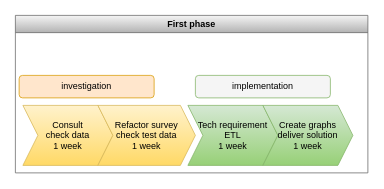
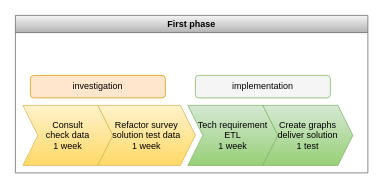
- <mxCell id="7" value="investigation" style="rounded=1;whiteSpace=wrap;html=1;fillColor=#ffe6cc;strokeColor=#d79b00;" vertex="1" parent="2"><mxGeometry x="5" y="80" width="180" height="30" as="geometry" /></mxCell>
+ <mxCell id="7" value="investigation" style="rounded=1;whiteSpace=wrap;html=1;fillColor=#ffe6cc;strokeColor=#d79b00;" vertex="1" parent="2"><mxGeometry x="20" y="80" width="180" height="30" as="geometry" /></mxCell>
- <mxCell id="4" value="Refactor survey&lt;br&gt;check test data&lt;br&gt;1 week" style="shape=step;perimeter=stepPerimeter;whiteSpace=wrap;html=1;fixedSize=1;fillColor=#fff2cc;strokeColor=#d6b656;gradientColor=#ffd966;" vertex="1" parent="2"><mxGeometry x="110" y="120" width="130" height="80" as="geometry" /></mxCell>
+ <mxCell id="4" value="Refactor survey&lt;br&gt;solution test data&lt;br&gt;1 week" style="shape=step;perimeter=stepPerimeter;whiteSpace=wrap;html=1;fixedSize=1;fillColor=#fff2cc;strokeColor=#d6b656;gradientColor=#ffd966;" vertex="1" parent="2"><mxGeometry x="110" y="120" width="130" height="80" as="geometry" /></mxCell>
- <mxCell id="6" value="Create graphs&lt;br&gt;deliver solution&lt;br&gt;1 week" style="shape=step;perimeter=stepPerimeter;whiteSpace=wrap;html=1;fixedSize=1;fillColor=#d5e8d4;strokeColor=#82b366;gradientColor=#97d077;" vertex="1" parent="2"><mxGeometry x="330" y="120" width="120" height="80" as="geometry" /></mxCell>
+ <mxCell id="6" value="Create graphs&lt;br&gt;deliver solution&lt;br&gt;1 test" style="shape=step;perimeter=stepPerimeter;whiteSpace=wrap;html=1;fixedSize=1;fillColor=#d5e8d4;strokeColor=#82b366;gradientColor=#97d077;" vertex="1" parent="2"><mxGeometry x="330" y="120" width="120" height="80" as="geometry" /></mxCell>
